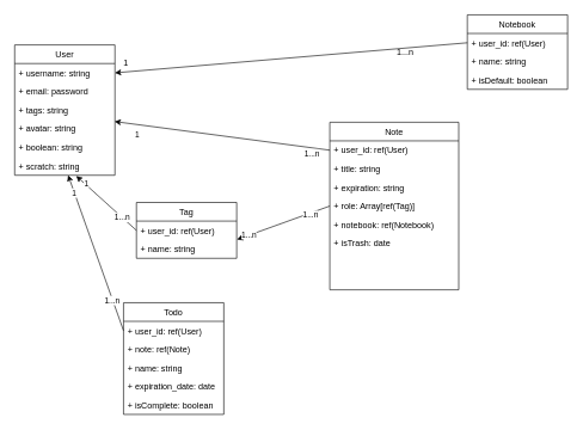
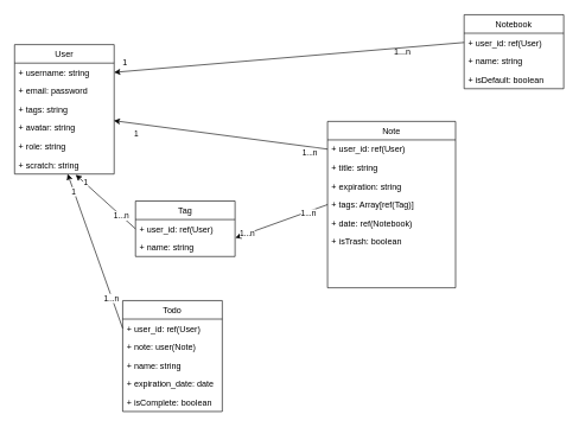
- <mxCell id="7" value="+ boolean: string&#10;" style="text;strokeColor=none;fillColor=none;align=left;verticalAlign=top;spacingLeft=4;spacingRight=4;overflow=hidden;rotatable=0;points=[[0,0.5],[1,0.5]];portConstraint=eastwest;labelBorderColor=none;" vertex="1" parent="2"><mxGeometry y="130" width="140" height="26" as="geometry" /></mxCell>
+ <mxCell id="7" value="+ role: string&#10;" style="text;strokeColor=none;fillColor=none;align=left;verticalAlign=top;spacingLeft=4;spacingRight=4;overflow=hidden;rotatable=0;points=[[0,0.5],[1,0.5]];portConstraint=eastwest;labelBorderColor=none;" vertex="1" parent="2"><mxGeometry y="130" width="140" height="26" as="geometry" /></mxCell>
- <mxCell id="13" value="+ role: Array[ref(Tag)]" style="text;strokeColor=none;fillColor=none;align=left;verticalAlign=top;spacingLeft=4;spacingRight=4;overflow=hidden;rotatable=0;points=[[0,0.5],[1,0.5]];portConstraint=eastwest;labelBorderColor=none;" vertex="1" parent="9"><mxGeometry y="104" width="180" height="26" as="geometry" /></mxCell>
+ <mxCell id="13" value="+ tags: Array[ref(Tag)]" style="text;strokeColor=none;fillColor=none;align=left;verticalAlign=top;spacingLeft=4;spacingRight=4;overflow=hidden;rotatable=0;points=[[0,0.5],[1,0.5]];portConstraint=eastwest;labelBorderColor=none;" vertex="1" parent="9"><mxGeometry y="104" width="180" height="26" as="geometry" /></mxCell>
- <mxCell id="14" value="+ notebook: ref(Notebook)" style="text;strokeColor=none;fillColor=none;align=left;verticalAlign=top;spacingLeft=4;spacingRight=4;overflow=hidden;rotatable=0;points=[[0,0.5],[1,0.5]];portConstraint=eastwest;labelBorderColor=none;" vertex="1" parent="9"><mxGeometry y="130" width="180" height="26" as="geometry" /></mxCell>
+ <mxCell id="14" value="+ date: ref(Notebook)" style="text;strokeColor=none;fillColor=none;align=left;verticalAlign=top;spacingLeft=4;spacingRight=4;overflow=hidden;rotatable=0;points=[[0,0.5],[1,0.5]];portConstraint=eastwest;labelBorderColor=none;" vertex="1" parent="9"><mxGeometry y="130" width="180" height="26" as="geometry" /></mxCell>
- <mxCell id="15" value="+ isTrash: date&#10;" style="text;strokeColor=none;fillColor=none;align=left;verticalAlign=top;spacingLeft=4;spacingRight=4;overflow=hidden;rotatable=0;points=[[0,0.5],[1,0.5]];portConstraint=eastwest;labelBorderColor=none;" vertex="1" parent="9"><mxGeometry y="156" width="180" height="26" as="geometry" /></mxCell>
+ <mxCell id="15" value="+ isTrash: boolean&#10;" style="text;strokeColor=none;fillColor=none;align=left;verticalAlign=top;spacingLeft=4;spacingRight=4;overflow=hidden;rotatable=0;points=[[0,0.5],[1,0.5]];portConstraint=eastwest;labelBorderColor=none;" vertex="1" parent="9"><mxGeometry y="156" width="180" height="26" as="geometry" /></mxCell>
- <mxCell id="39" value="+ note: ref(Note)" style="text;strokeColor=none;fillColor=none;align=left;verticalAlign=top;spacingLeft=4;spacingRight=4;overflow=hidden;rotatable=0;points=[[0,0.5],[1,0.5]];portConstraint=eastwest;labelBorderColor=none;" vertex="1" parent="37"><mxGeometry y="52" width="140" height="26" as="geometry" /></mxCell>
+ <mxCell id="39" value="+ note: user(Note)" style="text;strokeColor=none;fillColor=none;align=left;verticalAlign=top;spacingLeft=4;spacingRight=4;overflow=hidden;rotatable=0;points=[[0,0.5],[1,0.5]];portConstraint=eastwest;labelBorderColor=none;" vertex="1" parent="37"><mxGeometry y="52" width="140" height="26" as="geometry" /></mxCell>
